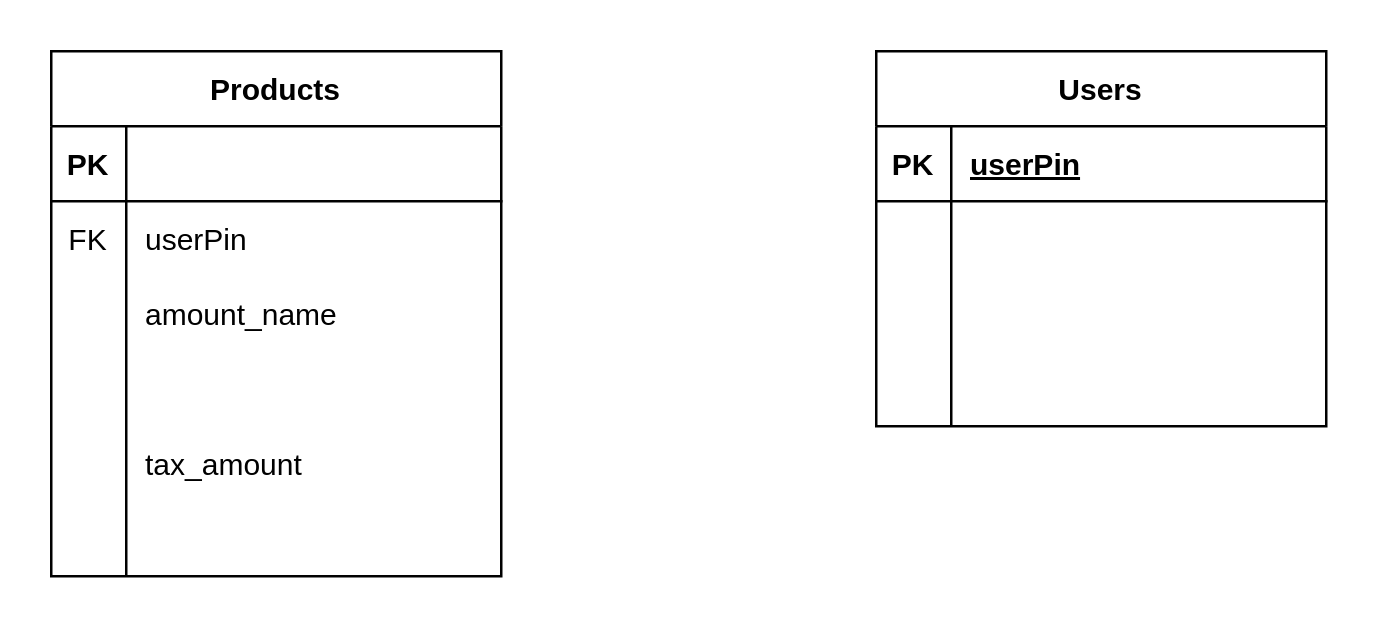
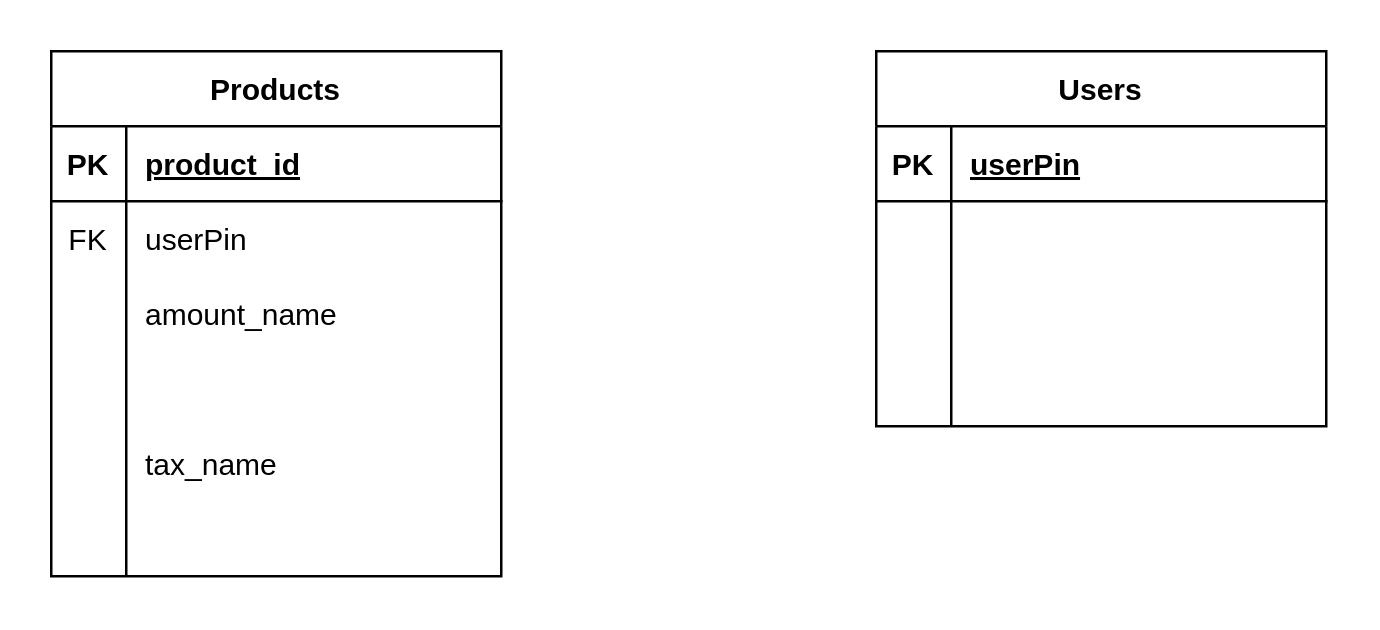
+ <mxCell id="5" value="product_id" style="shape=partialRectangle;connectable=0;fillColor=none;top=0;left=0;bottom=0;right=0;align=left;spacingLeft=6;fontStyle=5;overflow=hidden;" vertex="1" parent="3"><mxGeometry x="30" width="150" height="30" as="geometry" /></mxCell>
- <mxCell id="16" value="tax_amount " style="shape=partialRectangle;connectable=0;fillColor=none;top=0;left=0;bottom=0;right=0;align=left;spacingLeft=6;overflow=hidden;" vertex="1" parent="14"><mxGeometry x="30" width="150" height="30" as="geometry" /></mxCell>
+ <mxCell id="16" value="tax_name " style="shape=partialRectangle;connectable=0;fillColor=none;top=0;left=0;bottom=0;right=0;align=left;spacingLeft=6;overflow=hidden;" vertex="1" parent="14"><mxGeometry x="30" width="150" height="30" as="geometry" /></mxCell>
